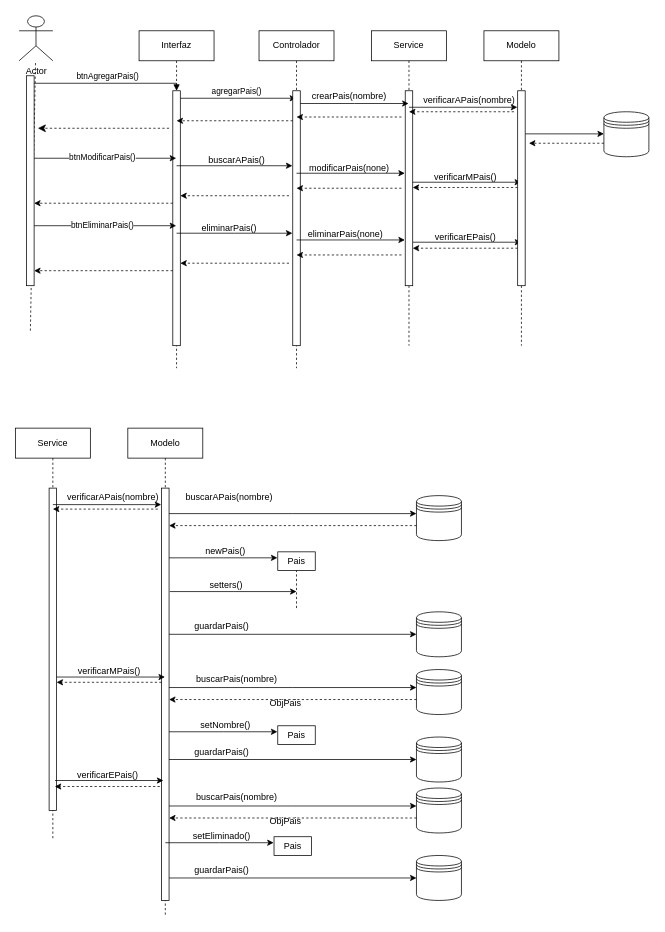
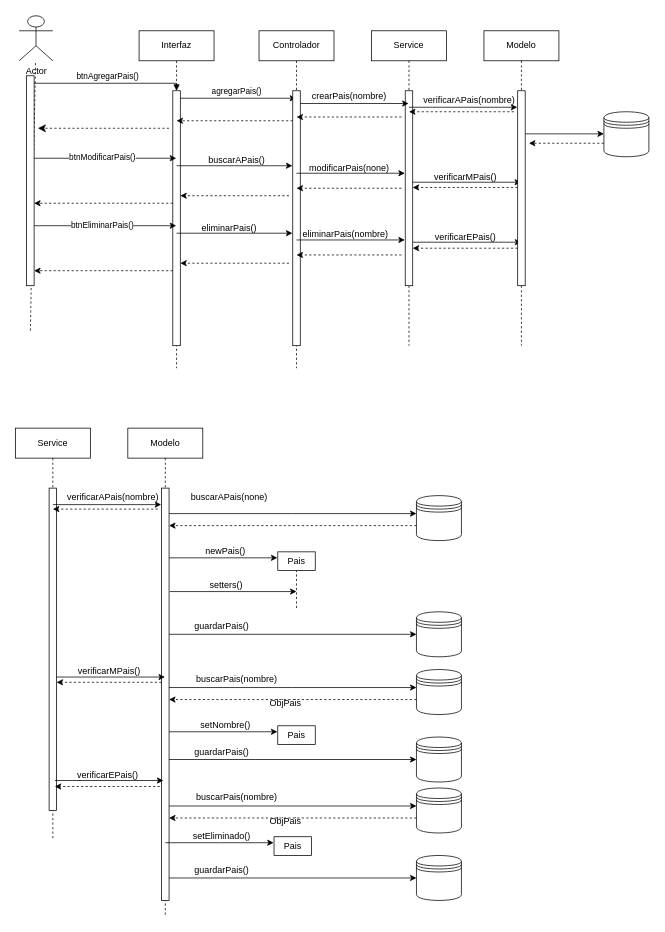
- <mxCell id="50" value="eliminarPais(none)" style="text;html=1;align=center;verticalAlign=middle;resizable=0;points=[];autosize=1;strokeColor=none;fillColor=none;" vertex="1" parent="1"><mxGeometry x="390" y="297" width="140" height="30" as="geometry" /></mxCell>
+ <mxCell id="50" value="eliminarPais(nombre)" style="text;html=1;align=center;verticalAlign=middle;resizable=0;points=[];autosize=1;strokeColor=none;fillColor=none;" vertex="1" parent="1"><mxGeometry x="390" y="297" width="140" height="30" as="geometry" /></mxCell>
- <mxCell id="62" value="buscarAPais(nombre)" style="text;html=1;align=center;verticalAlign=middle;resizable=0;points=[];autosize=1;strokeColor=none;fillColor=none;" vertex="1" parent="1"><mxGeometry x="235" y="648" width="140" height="30" as="geometry" /></mxCell>
+ <mxCell id="62" value="buscarAPais(none)" style="text;html=1;align=center;verticalAlign=middle;resizable=0;points=[];autosize=1;strokeColor=none;fillColor=none;" vertex="1" parent="1"><mxGeometry x="235" y="648" width="140" height="30" as="geometry" /></mxCell>
